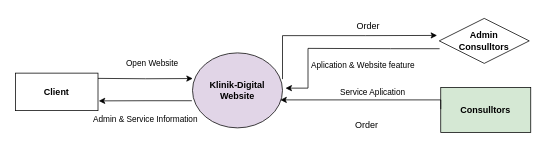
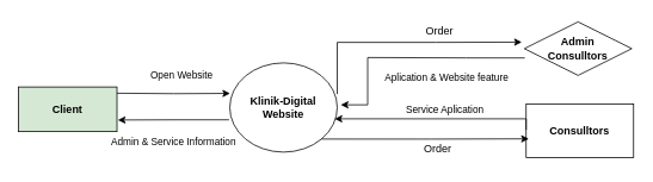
- <mxCell id="12" value="&lt;font style=&quot;font-size: 11px;&quot;&gt;Aplication &amp;amp; Website feature&lt;/font&gt;" style="text;html=1;align=center;verticalAlign=middle;resizable=0;points=[];autosize=1;strokeColor=none;fillColor=none;" vertex="1" parent="1"><mxGeometry x="403" y="71" width="160" height="30" as="geometry" /></mxCell>
+ <mxCell id="12" value="&lt;font style=&quot;font-size: 11px;&quot;&gt;Aplication &amp;amp; Website feature&lt;/font&gt;" style="text;html=1;align=center;verticalAlign=middle;resizable=0;points=[];autosize=1;strokeColor=none;fillColor=none;" vertex="1" parent="1"><mxGeometry x="418" y="71" width="160" height="30" as="geometry" /></mxCell>
- <mxCell id="5" value="&lt;b&gt;Klinik-Digital Website&lt;/b&gt;" style="ellipse;whiteSpace=wrap;html=1;fillColor=#e1d5e7;" vertex="1" parent="1"><mxGeometry x="256" y="70" width="120" height="100" as="geometry" /></mxCell>
+ <mxCell id="5" value="&lt;b&gt;Klinik-Digital Website&lt;/b&gt;" style="ellipse;whiteSpace=wrap;html=1;" vertex="1" parent="1"><mxGeometry x="256" y="70" width="120" height="100" as="geometry" /></mxCell>
- <mxCell id="3" value="&lt;b&gt;Client&lt;/b&gt;" style="html=1;whiteSpace=wrap;" vertex="1" parent="1"><mxGeometry x="20" y="97" width="110" height="50" as="geometry" /></mxCell>
+ <mxCell id="3" value="&lt;b&gt;Client&lt;/b&gt;" style="html=1;whiteSpace=wrap;fillColor=#d5e8d4;" vertex="1" parent="1"><mxGeometry x="20" y="97" width="110" height="50" as="geometry" /></mxCell>
- <mxCell id="13" value="&lt;b&gt;Consulltors&lt;/b&gt;" style="rounded=0;whiteSpace=wrap;html=1;fillColor=#d5e8d4;" vertex="1" parent="1"><mxGeometry x="587" y="116" width="120" height="60" as="geometry" /></mxCell>
+ <mxCell id="13" value="&lt;b&gt;Consulltors&lt;/b&gt;" style="rounded=0;whiteSpace=wrap;html=1;" vertex="1" parent="1"><mxGeometry x="587" y="116" width="120" height="60" as="geometry" /></mxCell>
+ <mxCell id="16" style="edgeStyle=orthogonalEdgeStyle;rounded=0;orthogonalLoop=1;jettySize=auto;html=1;exitX=1;exitY=1;exitDx=0;exitDy=0;entryX=0.025;entryY=0.652;entryDx=0;entryDy=0;entryPerimeter=0;" edge="1" parent="1" source="5" target="13"><mxGeometry relative="1" as="geometry" /></mxCell>
